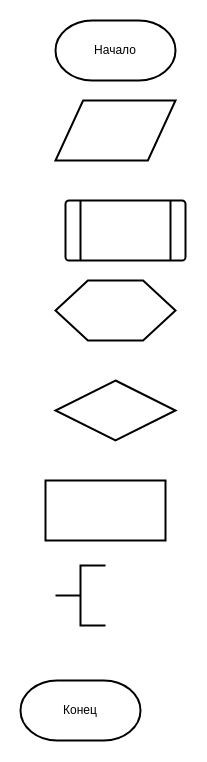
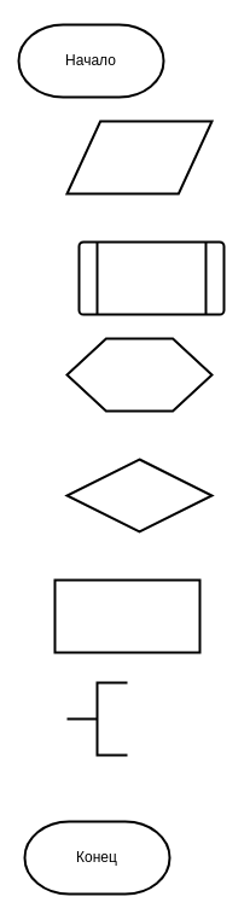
- <mxCell id="6" value="Начало" style="strokeWidth=2;html=1;shape=mxgraph.flowchart.terminator;whiteSpace=wrap;aspect=fixed;fillOpacity=100;perimeter=rectanglePerimeter;fixedWidth=0;noLabel=0;labelPadding=0;resizable=0;" vertex="1" parent="1"><mxGeometry x="55" y="20" width="120" height="60" as="geometry" /></mxCell>
+ <mxCell id="6" value="Начало" style="strokeWidth=2;html=1;shape=mxgraph.flowchart.terminator;whiteSpace=wrap;aspect=fixed;fillOpacity=100;perimeter=rectanglePerimeter;fixedWidth=0;noLabel=0;labelPadding=0;resizable=0;" vertex="1" parent="1"><mxGeometry x="15" y="20" width="120" height="60" as="geometry" /></mxCell>
